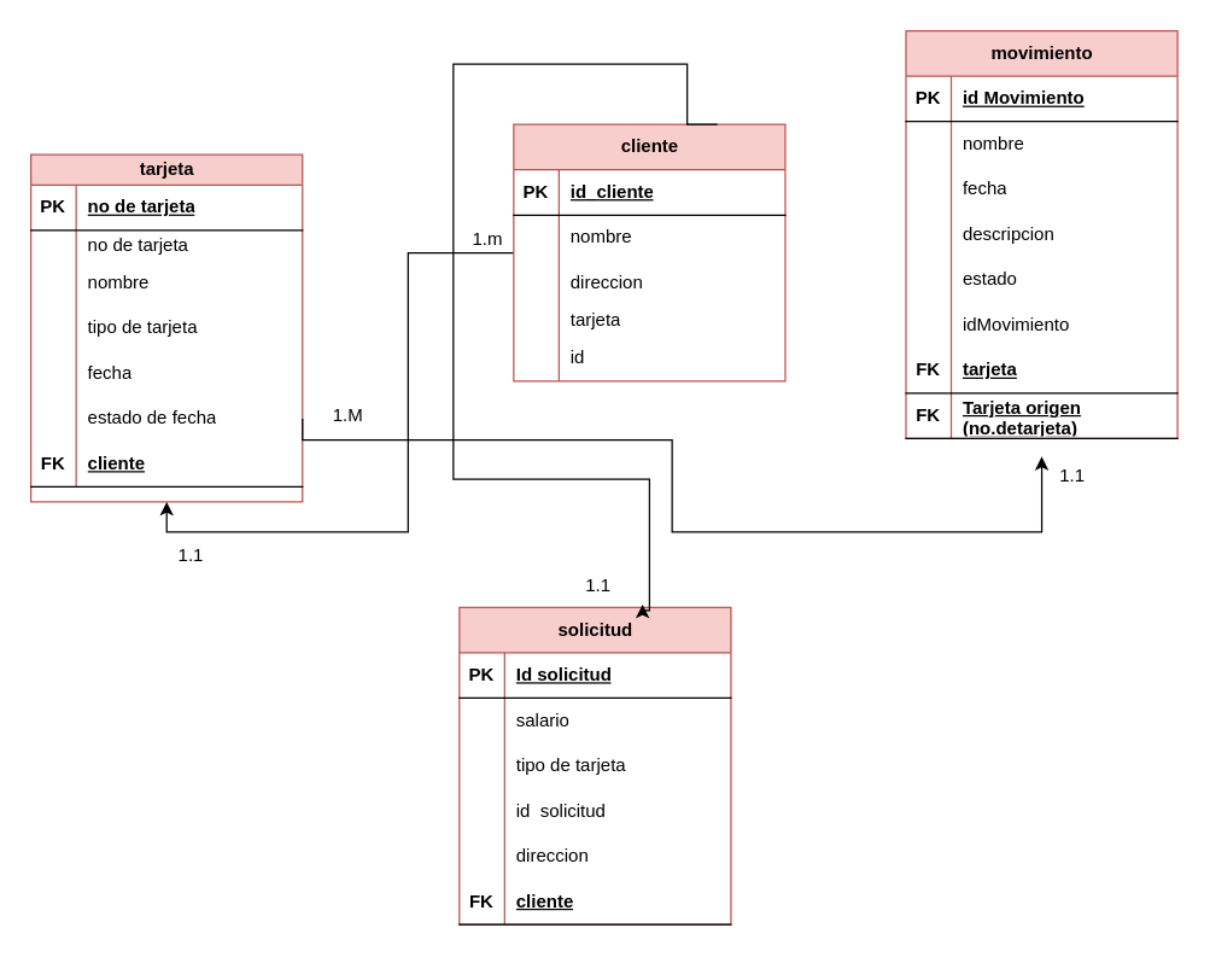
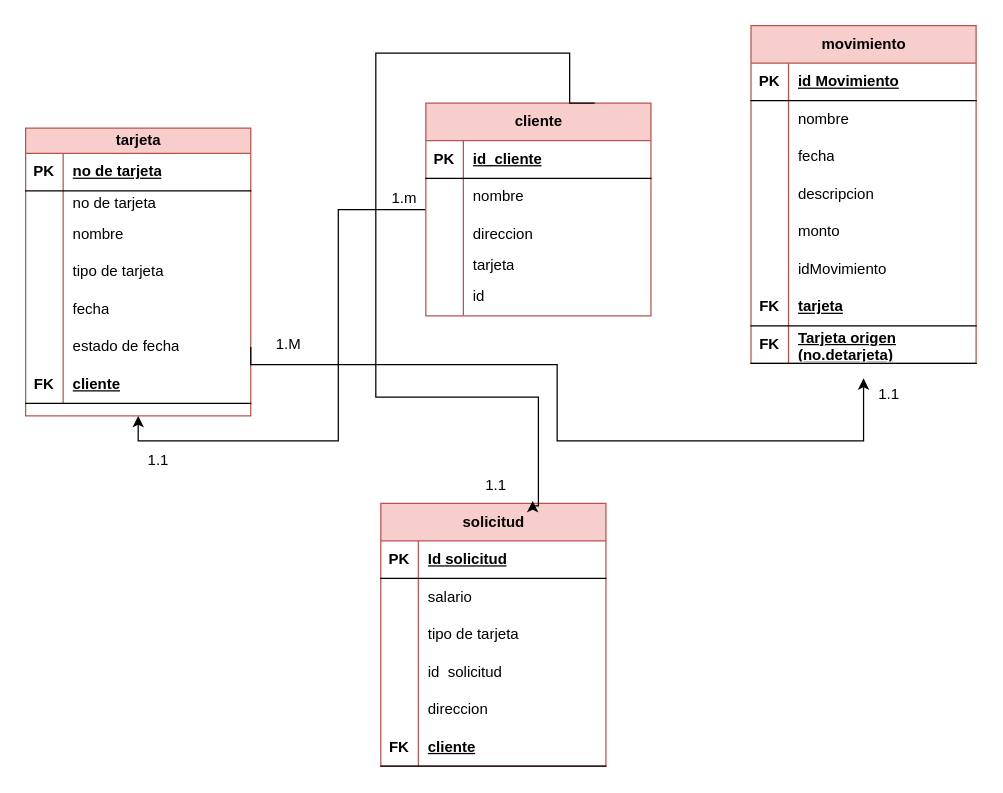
- <mxCell id="75" value="estado" style="shape=partialRectangle;connectable=0;fillColor=none;top=0;left=0;bottom=0;right=0;align=left;spacingLeft=6;overflow=hidden;whiteSpace=wrap;html=1;" parent="73" vertex="1"><mxGeometry x="30" width="150" height="30" as="geometry"><mxRectangle width="150" height="30" as="alternateBounds" /></mxGeometry></mxCell>
+ <mxCell id="75" value="monto" style="shape=partialRectangle;connectable=0;fillColor=none;top=0;left=0;bottom=0;right=0;align=left;spacingLeft=6;overflow=hidden;whiteSpace=wrap;html=1;" parent="73" vertex="1"><mxGeometry x="30" width="150" height="30" as="geometry"><mxRectangle width="150" height="30" as="alternateBounds" /></mxGeometry></mxCell>
